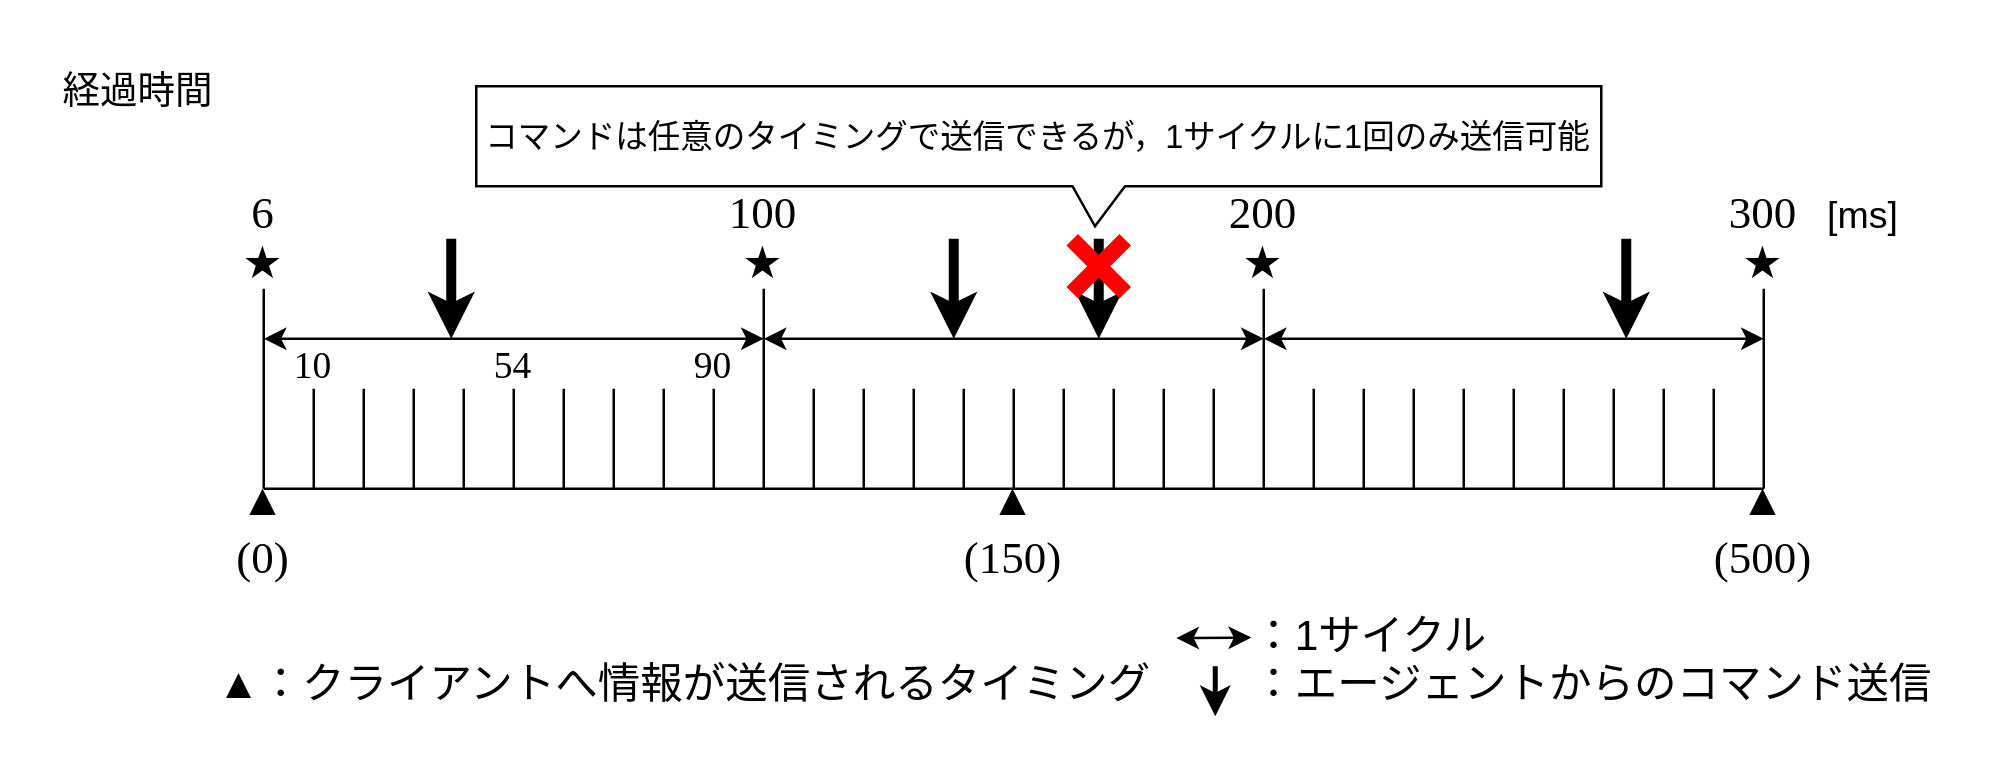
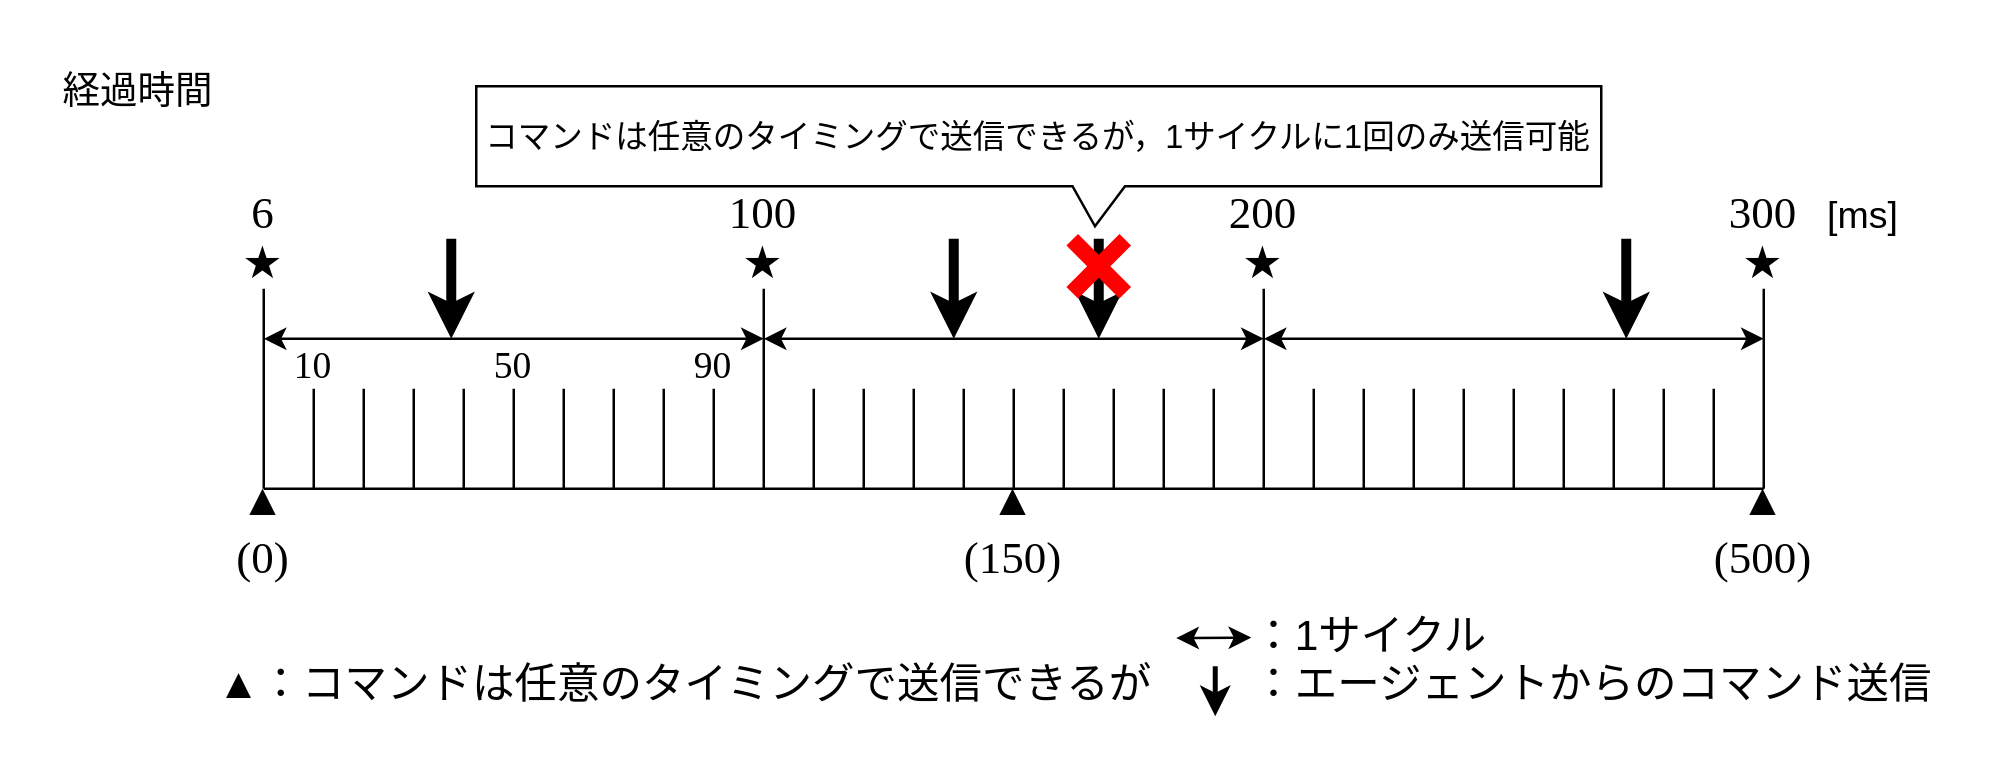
- <mxCell id="55" value="&lt;font face=&quot;Times New Roman&quot; style=&quot;font-size: 15px;&quot;&gt;54&lt;/font&gt;" style="text;html=1;strokeColor=none;fillColor=none;align=center;verticalAlign=middle;whiteSpace=wrap;rounded=0;fontSize=15;" parent="1" vertex="1"><mxGeometry x="190" y="130" width="30" height="30" as="geometry" /></mxCell>
+ <mxCell id="55" value="&lt;font face=&quot;Times New Roman&quot; style=&quot;font-size: 15px;&quot;&gt;50&lt;/font&gt;" style="text;html=1;strokeColor=none;fillColor=none;align=center;verticalAlign=middle;whiteSpace=wrap;rounded=0;fontSize=15;" parent="1" vertex="1"><mxGeometry x="190" y="130" width="30" height="30" as="geometry" /></mxCell>
- <mxCell id="48" value="&lt;font face=&quot;Times New Roman&quot;&gt;▲：クライアントへ情報が送信されるタイミング&lt;/font&gt;" style="text;html=1;strokeColor=none;fillColor=none;align=left;verticalAlign=middle;whiteSpace=wrap;rounded=0;fontSize=17;" parent="1" vertex="1"><mxGeometry x="85" y="265" width="385" height="17.5" as="geometry" /></mxCell>
+ <mxCell id="48" value="&lt;font face=&quot;Times New Roman&quot;&gt;▲：コマンドは任意のタイミングで送信できるが&lt;/font&gt;" style="text;html=1;strokeColor=none;fillColor=none;align=left;verticalAlign=middle;whiteSpace=wrap;rounded=0;fontSize=17;" parent="1" vertex="1"><mxGeometry x="85" y="265" width="385" height="17.5" as="geometry" /></mxCell>
